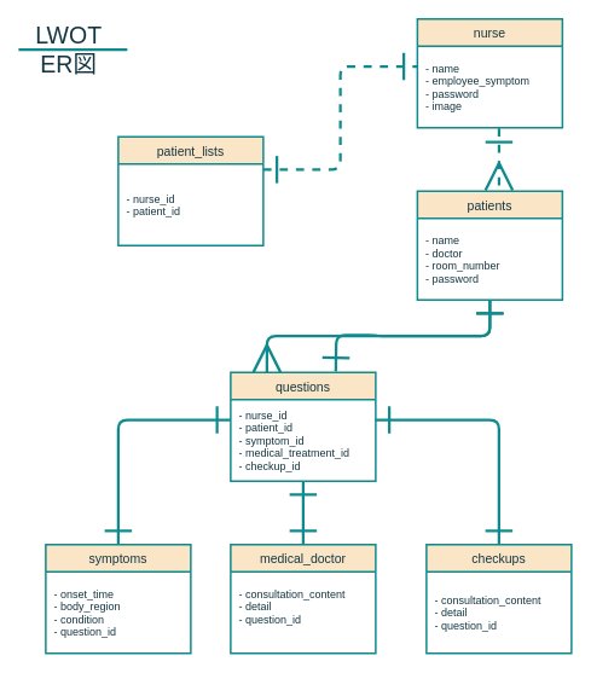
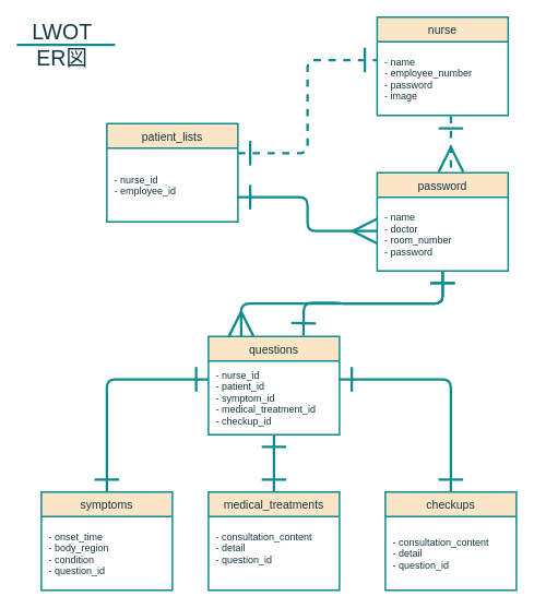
- <mxCell id="5" value=" - name&#10; - employee_symptom&#10; - password&#10; - image" style="align=left;strokeColor=none;fillColor=none;spacingLeft=4;fontSize=12;verticalAlign=middle;resizable=0;rotatable=0;part=1;fontColor=#143642;" vertex="1" parent="4"><mxGeometry y="30" width="160" height="90" as="geometry" /></mxCell>
+ <mxCell id="5" value=" - name&#10; - employee_number&#10; - password&#10; - image" style="align=left;strokeColor=none;fillColor=none;spacingLeft=4;fontSize=12;verticalAlign=middle;resizable=0;rotatable=0;part=1;fontColor=#143642;" vertex="1" parent="4"><mxGeometry y="30" width="160" height="90" as="geometry" /></mxCell>
- <mxCell id="9" value=" - nurse_id&#10; - patient_id" style="align=left;strokeColor=none;fillColor=none;spacingLeft=4;fontSize=12;verticalAlign=middle;resizable=0;rotatable=0;part=1;fontColor=#143642;" vertex="1" parent="8"><mxGeometry y="30" width="160" height="90" as="geometry" /></mxCell>
+ <mxCell id="9" value=" - nurse_id&#10; - employee_id" style="align=left;strokeColor=none;fillColor=none;spacingLeft=4;fontSize=12;verticalAlign=middle;resizable=0;rotatable=0;part=1;fontColor=#143642;" vertex="1" parent="8"><mxGeometry y="30" width="160" height="90" as="geometry" /></mxCell>
- <mxCell id="2" value="patients" style="swimlane;childLayout=stackLayout;horizontal=1;startSize=30;horizontalStack=0;rounded=0;fontSize=14;fontStyle=0;strokeWidth=2;resizeParent=0;resizeLast=1;shadow=0;dashed=0;align=center;fillColor=#FAE5C7;strokeColor=#0F8B8D;fontColor=#143642;" vertex="1" parent="1"><mxGeometry x="460" y="210" width="160" height="120" as="geometry" /></mxCell>
+ <mxCell id="2" value="password" style="swimlane;childLayout=stackLayout;horizontal=1;startSize=30;horizontalStack=0;rounded=0;fontSize=14;fontStyle=0;strokeWidth=2;resizeParent=0;resizeLast=1;shadow=0;dashed=0;align=center;fillColor=#FAE5C7;strokeColor=#0F8B8D;fontColor=#143642;" vertex="1" parent="1"><mxGeometry x="460" y="210" width="160" height="120" as="geometry" /></mxCell>
+ <mxCell id="7" style="edgeStyle=orthogonalEdgeStyle;curved=0;rounded=1;sketch=0;orthogonalLoop=1;jettySize=auto;html=1;exitX=1;exitY=0.75;exitDx=0;exitDy=0;entryX=0;entryY=0.46;entryDx=0;entryDy=0;startArrow=ERone;startFill=0;startSize=26;endArrow=ERmany;endFill=0;endSize=26;strokeColor=#0F8B8D;strokeWidth=3;fillColor=#FAE5C7;fontColor=#143642;entryPerimeter=0;" edge="1" parent="1" source="8" target="3"><mxGeometry relative="1" as="geometry" /></mxCell>
- <mxCell id="17" value="medical_doctor" style="swimlane;childLayout=stackLayout;horizontal=1;startSize=30;horizontalStack=0;rounded=0;fontSize=14;fontStyle=0;strokeWidth=2;resizeParent=0;resizeLast=1;shadow=0;dashed=0;align=center;fillColor=#FAE5C7;strokeColor=#0F8B8D;fontColor=#143642;" vertex="1" parent="1"><mxGeometry x="254" y="600" width="160" height="120" as="geometry" /></mxCell>
+ <mxCell id="17" value="medical_treatments" style="swimlane;childLayout=stackLayout;horizontal=1;startSize=30;horizontalStack=0;rounded=0;fontSize=14;fontStyle=0;strokeWidth=2;resizeParent=0;resizeLast=1;shadow=0;dashed=0;align=center;fillColor=#FAE5C7;strokeColor=#0F8B8D;fontColor=#143642;" vertex="1" parent="1"><mxGeometry x="254" y="600" width="160" height="120" as="geometry" /></mxCell>
